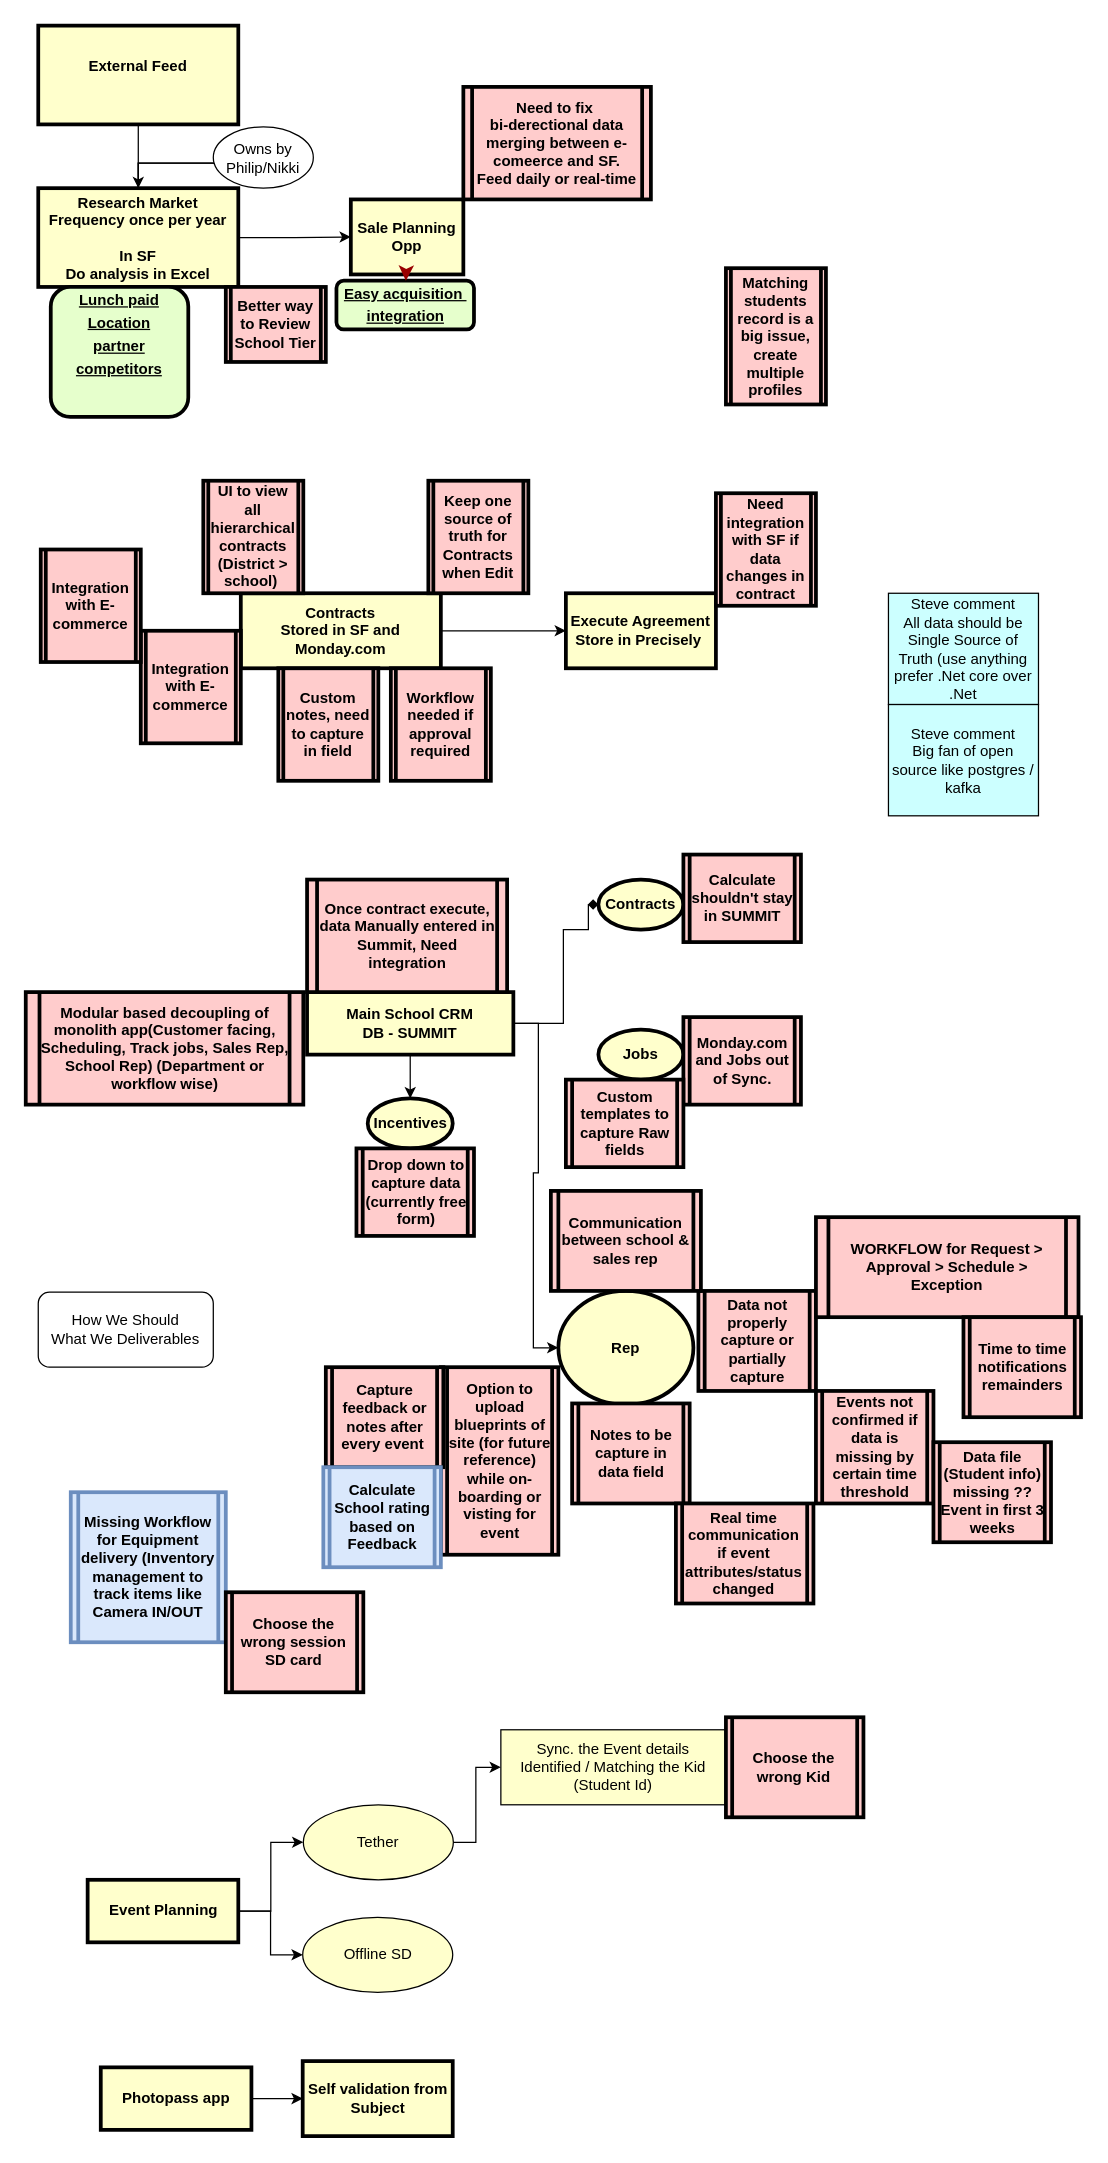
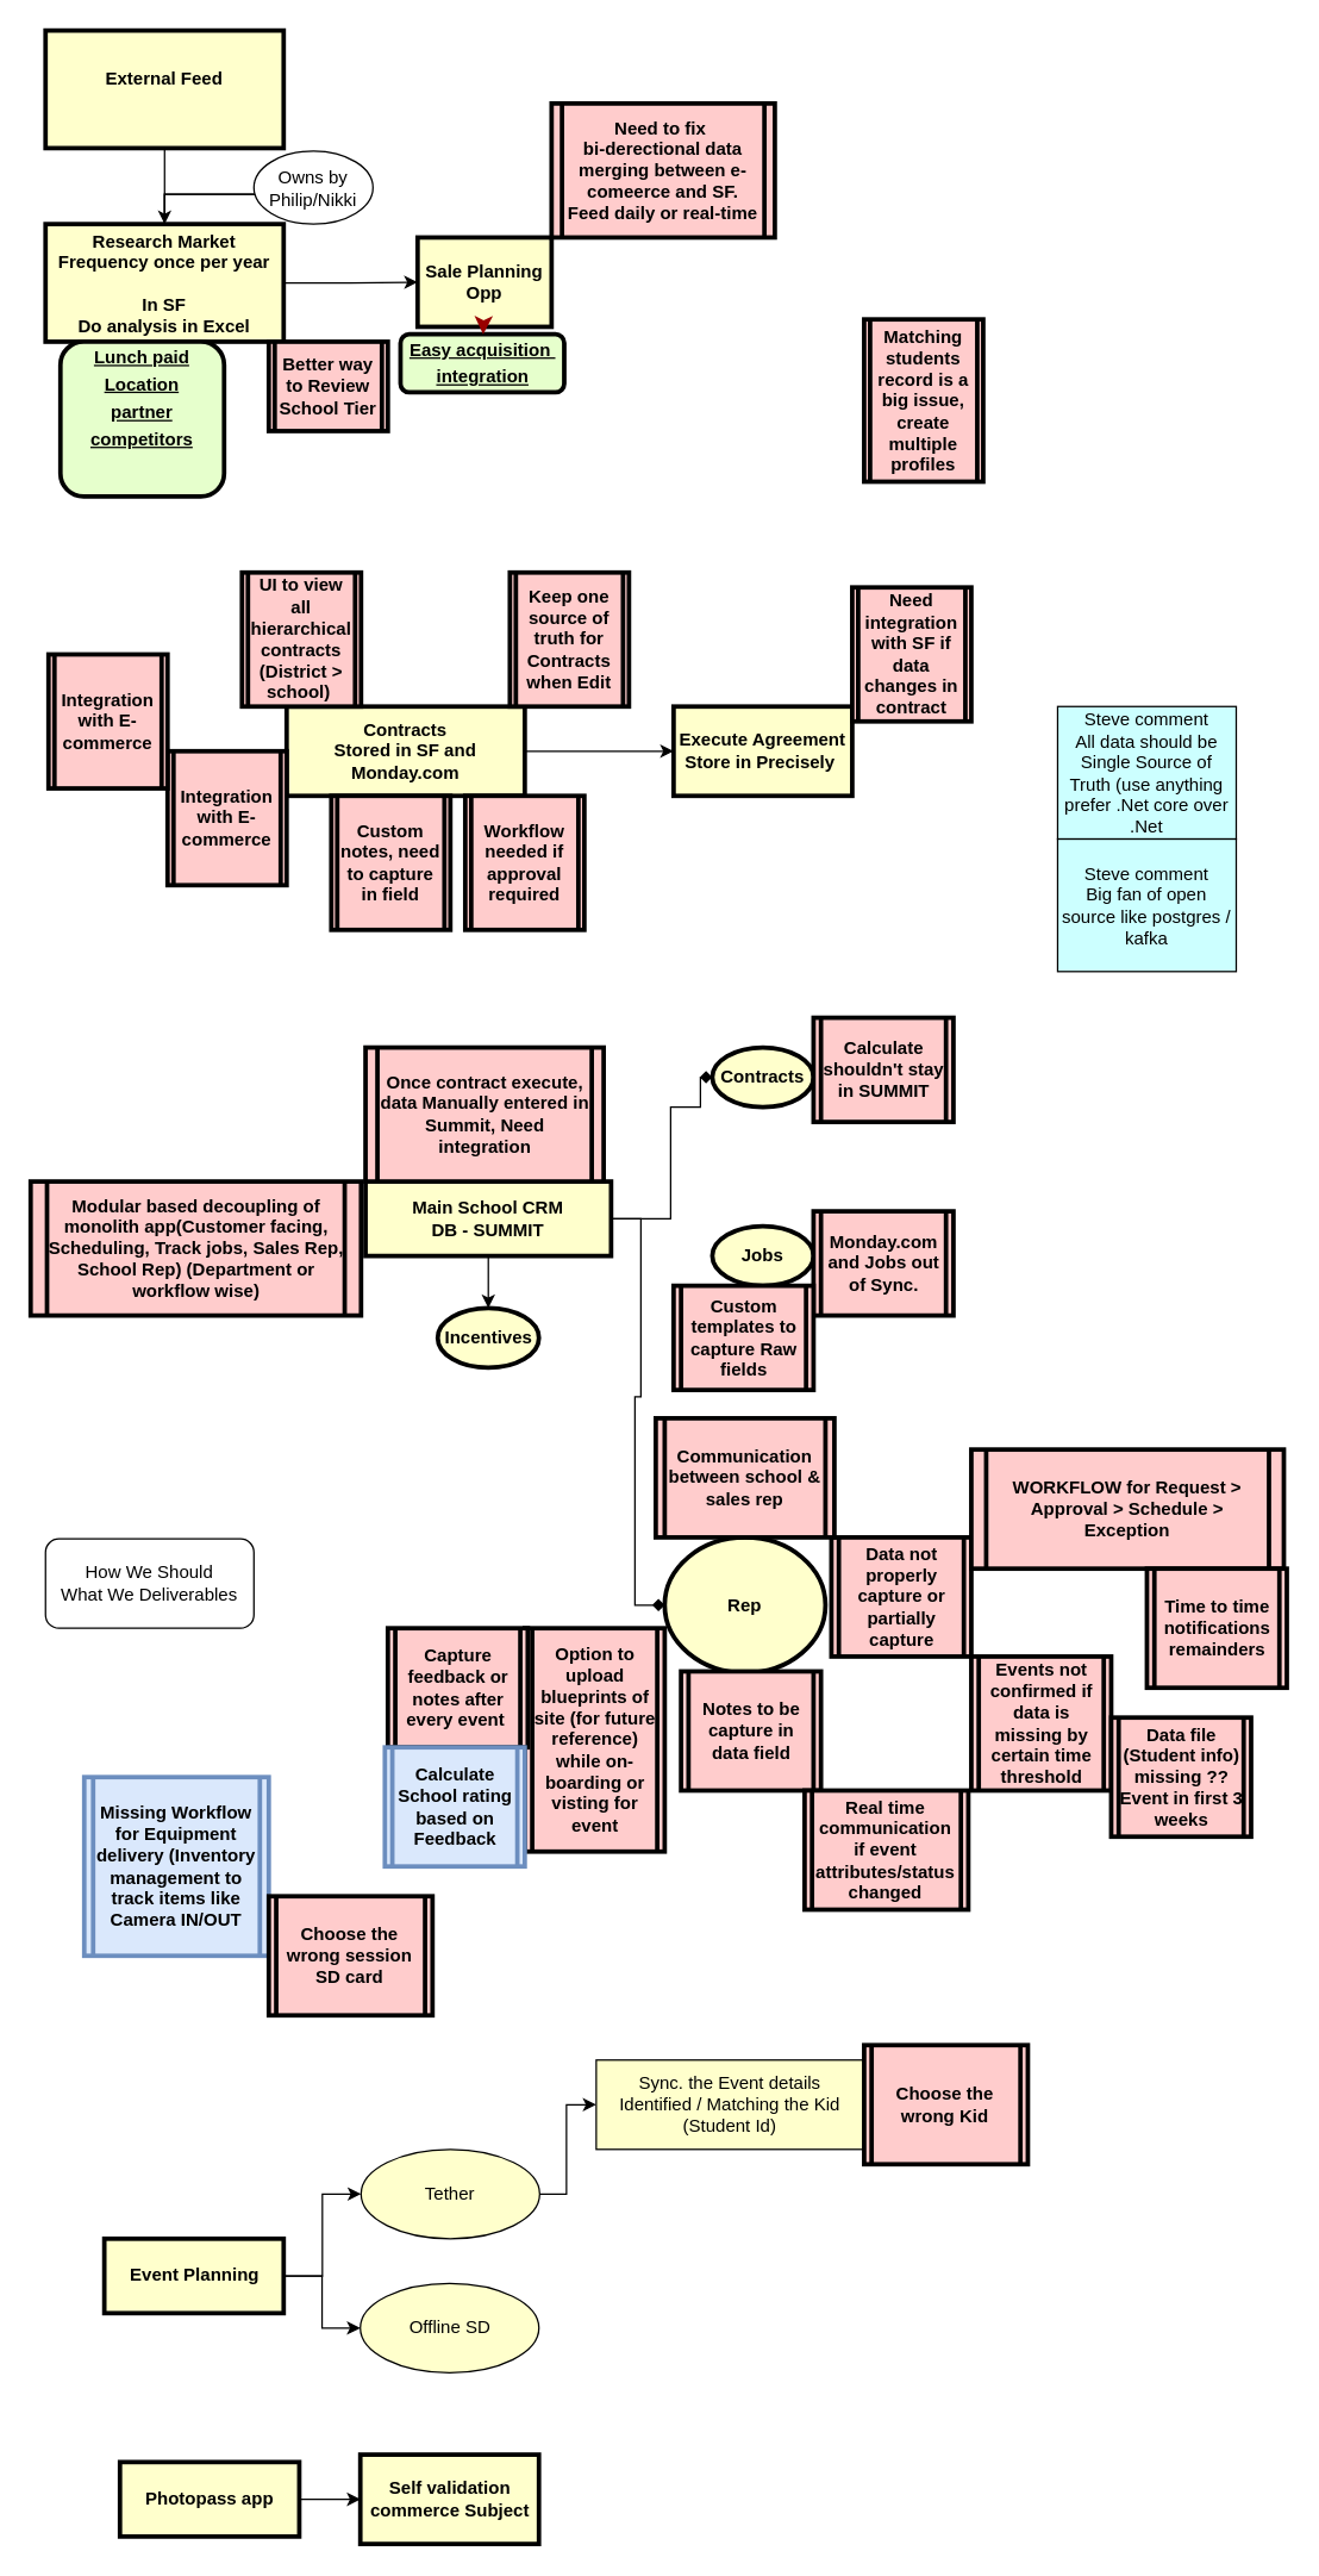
- <mxCell id="36" value="Drop down to capture data (currently free form)" style="shape=process;whiteSpace=wrap;align=center;verticalAlign=middle;size=0.048;fontStyle=1;strokeWidth=3;fillColor=#FFCCCC" parent="1" vertex="1"><mxGeometry x="284.5" y="918" width="94" height="70" as="geometry" /></mxCell>
- <mxCell id="26" style="edgeStyle=orthogonalEdgeStyle;rounded=0;orthogonalLoop=1;jettySize=auto;html=1;entryX=0;entryY=0.5;entryDx=0;entryDy=0;" parent="1" source="28" target="31" edge="1"><mxGeometry relative="1" as="geometry" /></mxCell>
+ <mxCell id="26" style="edgeStyle=orthogonalEdgeStyle;rounded=0;orthogonalLoop=1;jettySize=auto;html=1;entryX=0;entryY=0.5;entryDx=0;entryDy=0;endArrow=diamond;" parent="1" source="28" target="31" edge="1"><mxGeometry relative="1" as="geometry" /></mxCell>
- <mxCell id="66" value="Self validation from Subject" style="whiteSpace=wrap;html=1;fillColor=#FFFFCC;fontStyle=1;strokeWidth=3;" parent="1" vertex="1"><mxGeometry x="241.5" y="1648" width="120" height="60" as="geometry" /></mxCell>
+ <mxCell id="66" value="Self validation commerce Subject" style="whiteSpace=wrap;html=1;fillColor=#FFFFCC;fontStyle=1;strokeWidth=3;" parent="1" vertex="1"><mxGeometry x="241.5" y="1648" width="120" height="60" as="geometry" /></mxCell>
